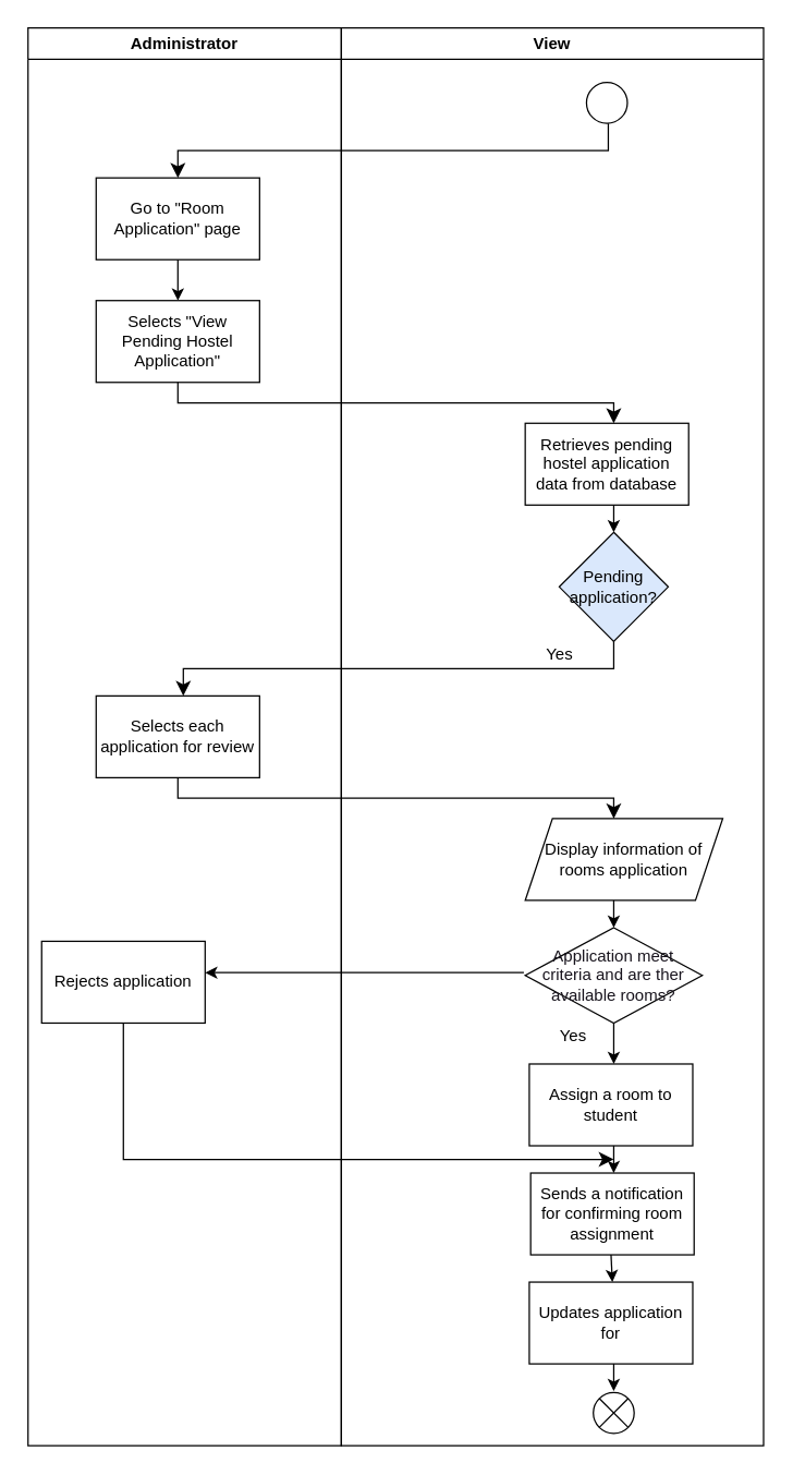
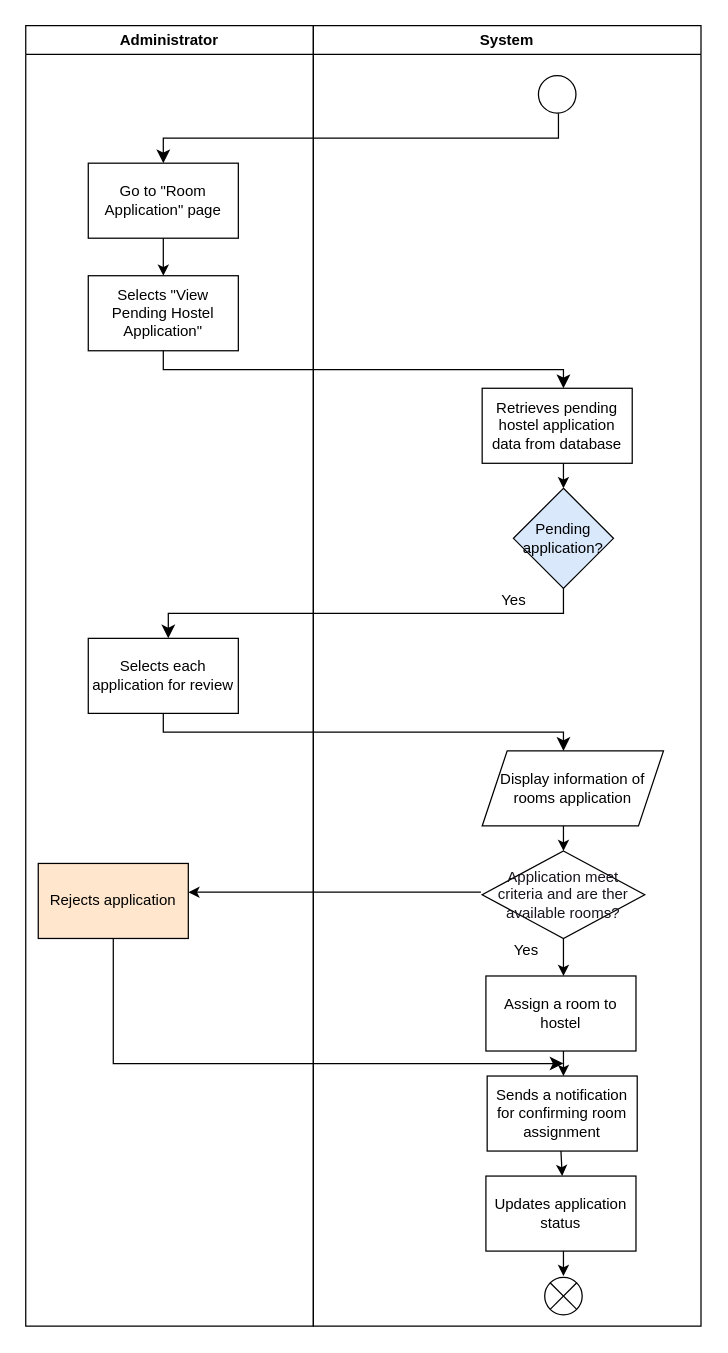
- <mxCell id="31" value="View" style="swimlane;whiteSpace=wrap;html=1;" parent="1" vertex="1"><mxGeometry x="250" width="310" height="1040" as="geometry" y="20" /></mxCell>
+ <mxCell id="31" value="System" style="swimlane;whiteSpace=wrap;html=1;" parent="1" vertex="1"><mxGeometry x="250" width="310" height="1040" as="geometry" y="20" /></mxCell>
- <mxCell id="26" value="Rejects application" style="rounded=0;whiteSpace=wrap;html=1;" parent="1" vertex="1"><mxGeometry x="30" y="690" width="120" height="60" as="geometry" /></mxCell>
+ <mxCell id="26" value="Rejects application" style="rounded=0;whiteSpace=wrap;html=1;fillColor=#ffe6cc;" parent="1" vertex="1"><mxGeometry x="30" y="690" width="120" height="60" as="geometry" /></mxCell>
- <mxCell id="19" value="Assign a room to student" style="rounded=0;whiteSpace=wrap;html=1;" parent="1" vertex="1"><mxGeometry x="388" y="780" width="120" height="60" as="geometry" /></mxCell>
+ <mxCell id="19" value="Assign a room to hostel" style="rounded=0;whiteSpace=wrap;html=1;" parent="1" vertex="1"><mxGeometry x="388" y="780" width="120" height="60" as="geometry" /></mxCell>
- <mxCell id="23" value="Updates application for" style="rounded=0;whiteSpace=wrap;html=1;" parent="1" vertex="1"><mxGeometry x="388" y="940" width="120" height="60" as="geometry" /></mxCell>
+ <mxCell id="23" value="Updates application status" style="rounded=0;whiteSpace=wrap;html=1;" parent="1" vertex="1"><mxGeometry x="388" y="940" width="120" height="60" as="geometry" /></mxCell>
